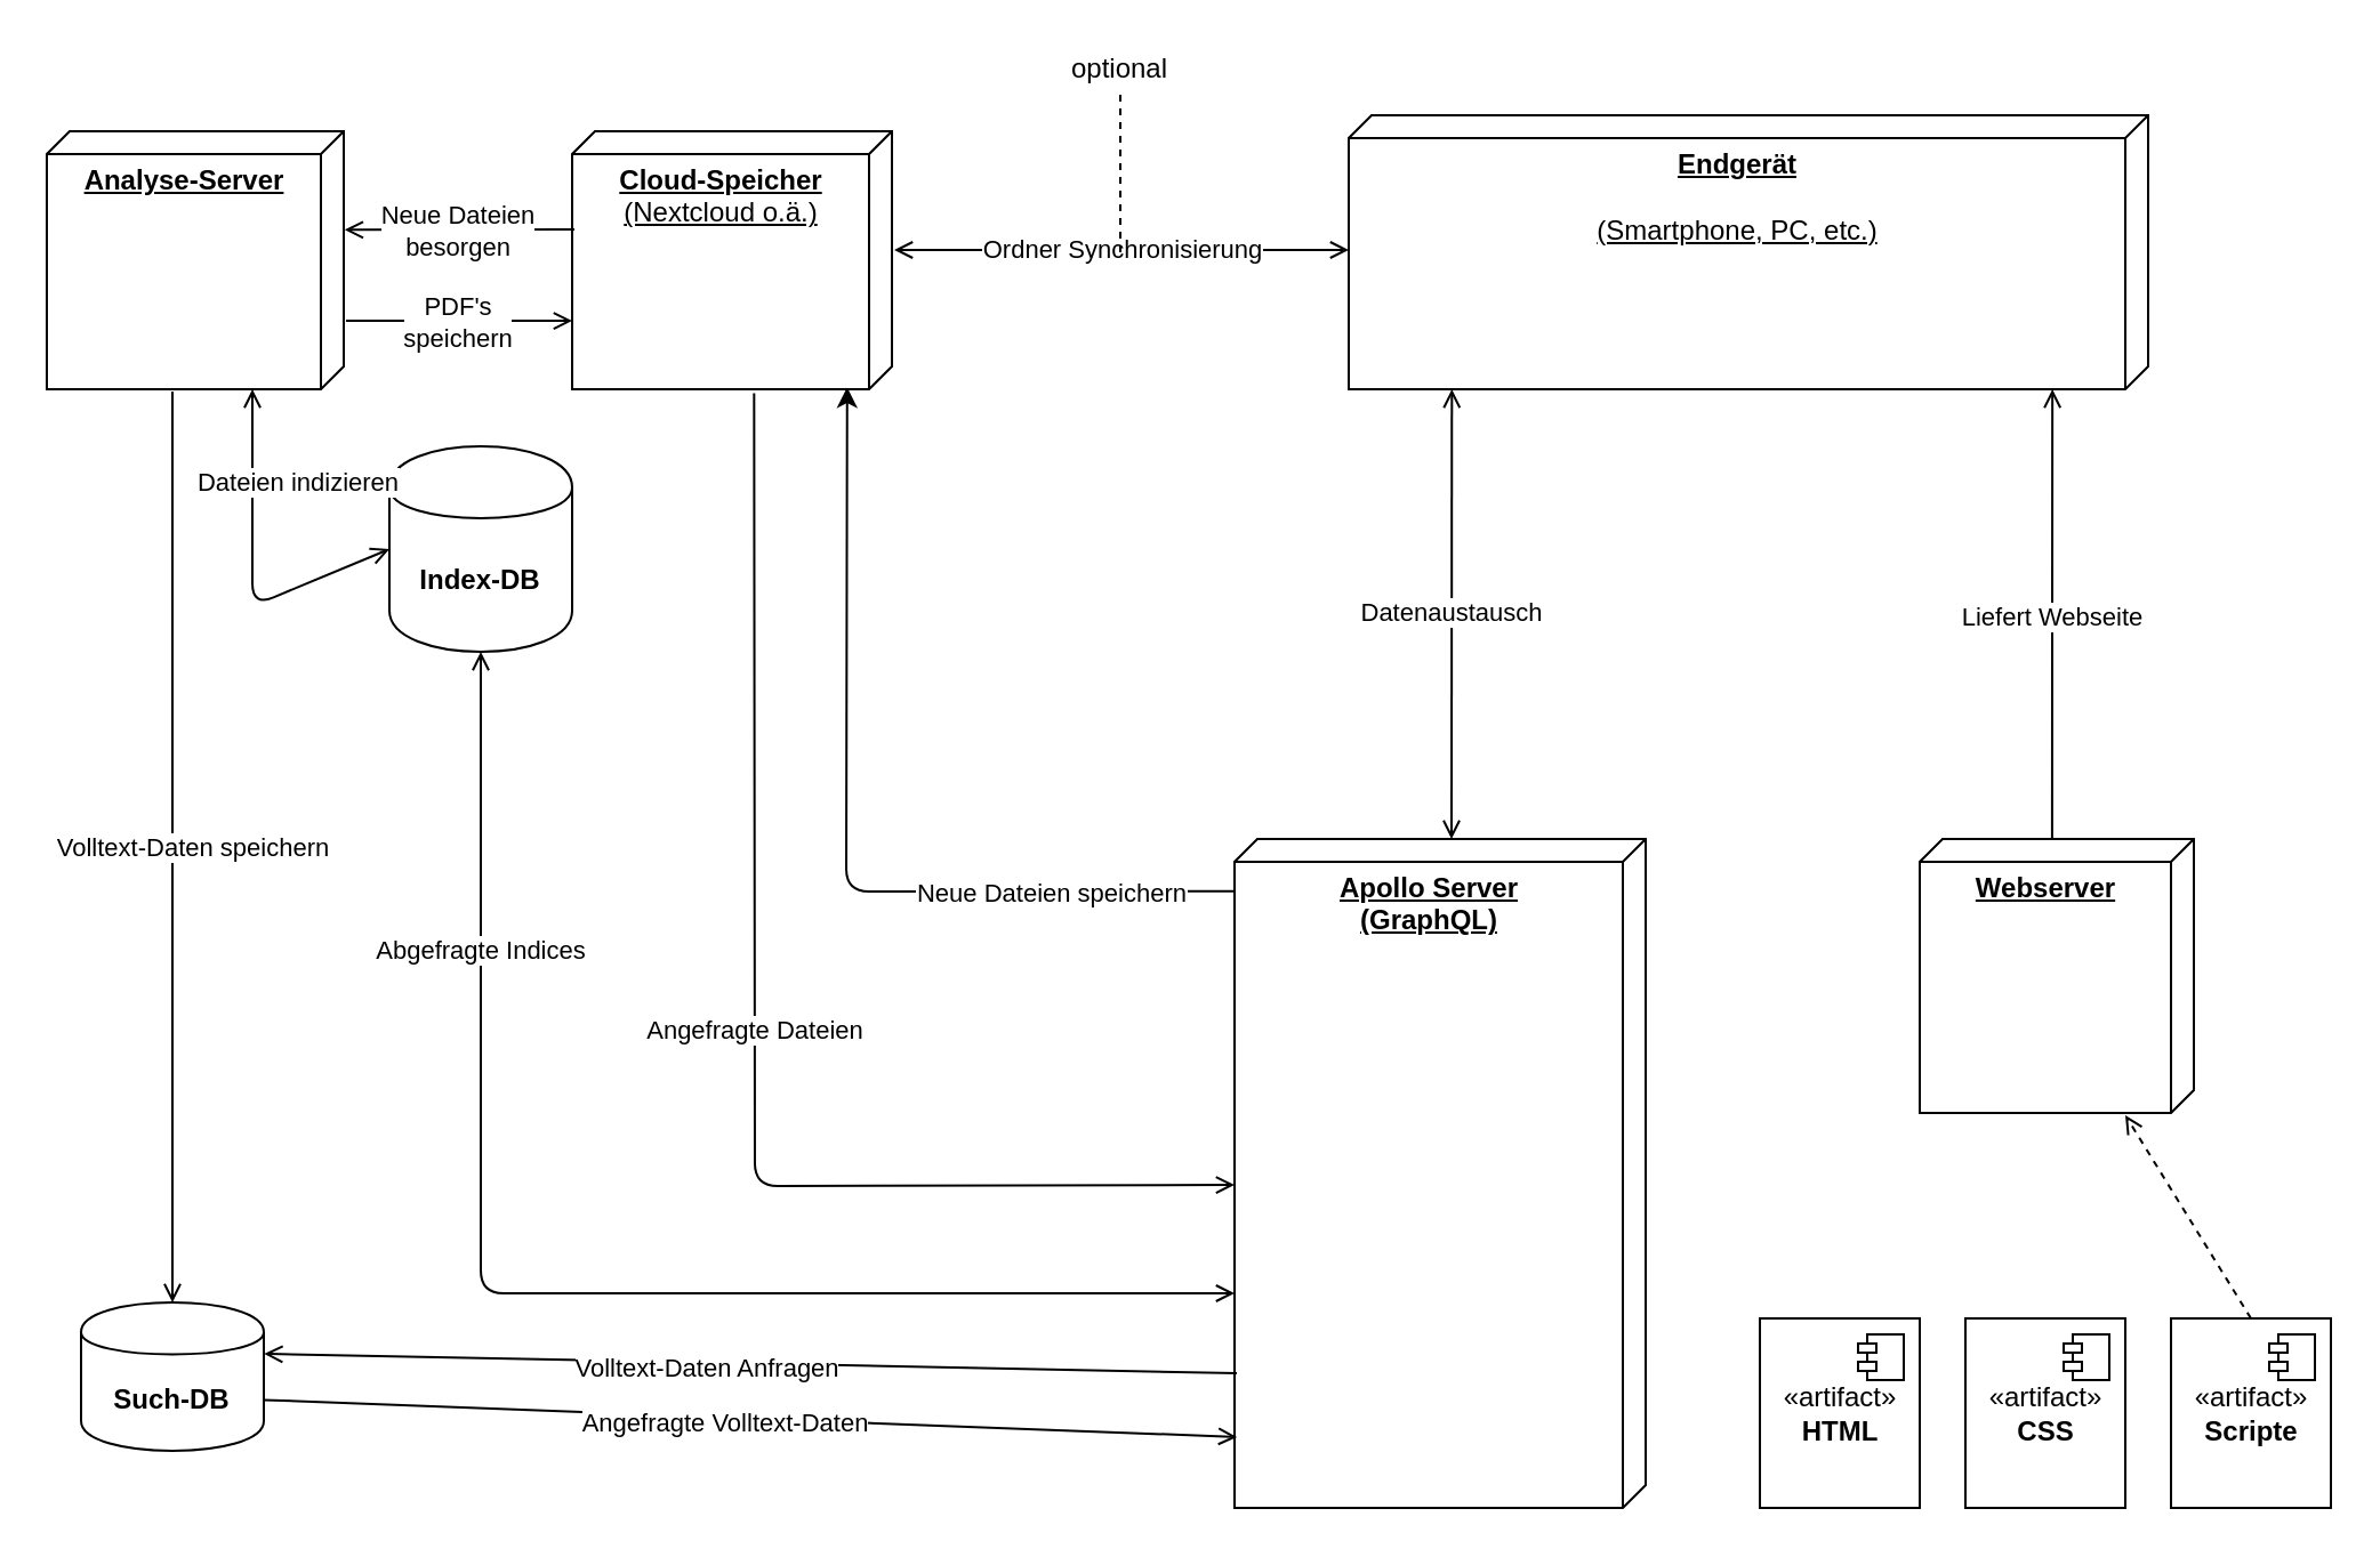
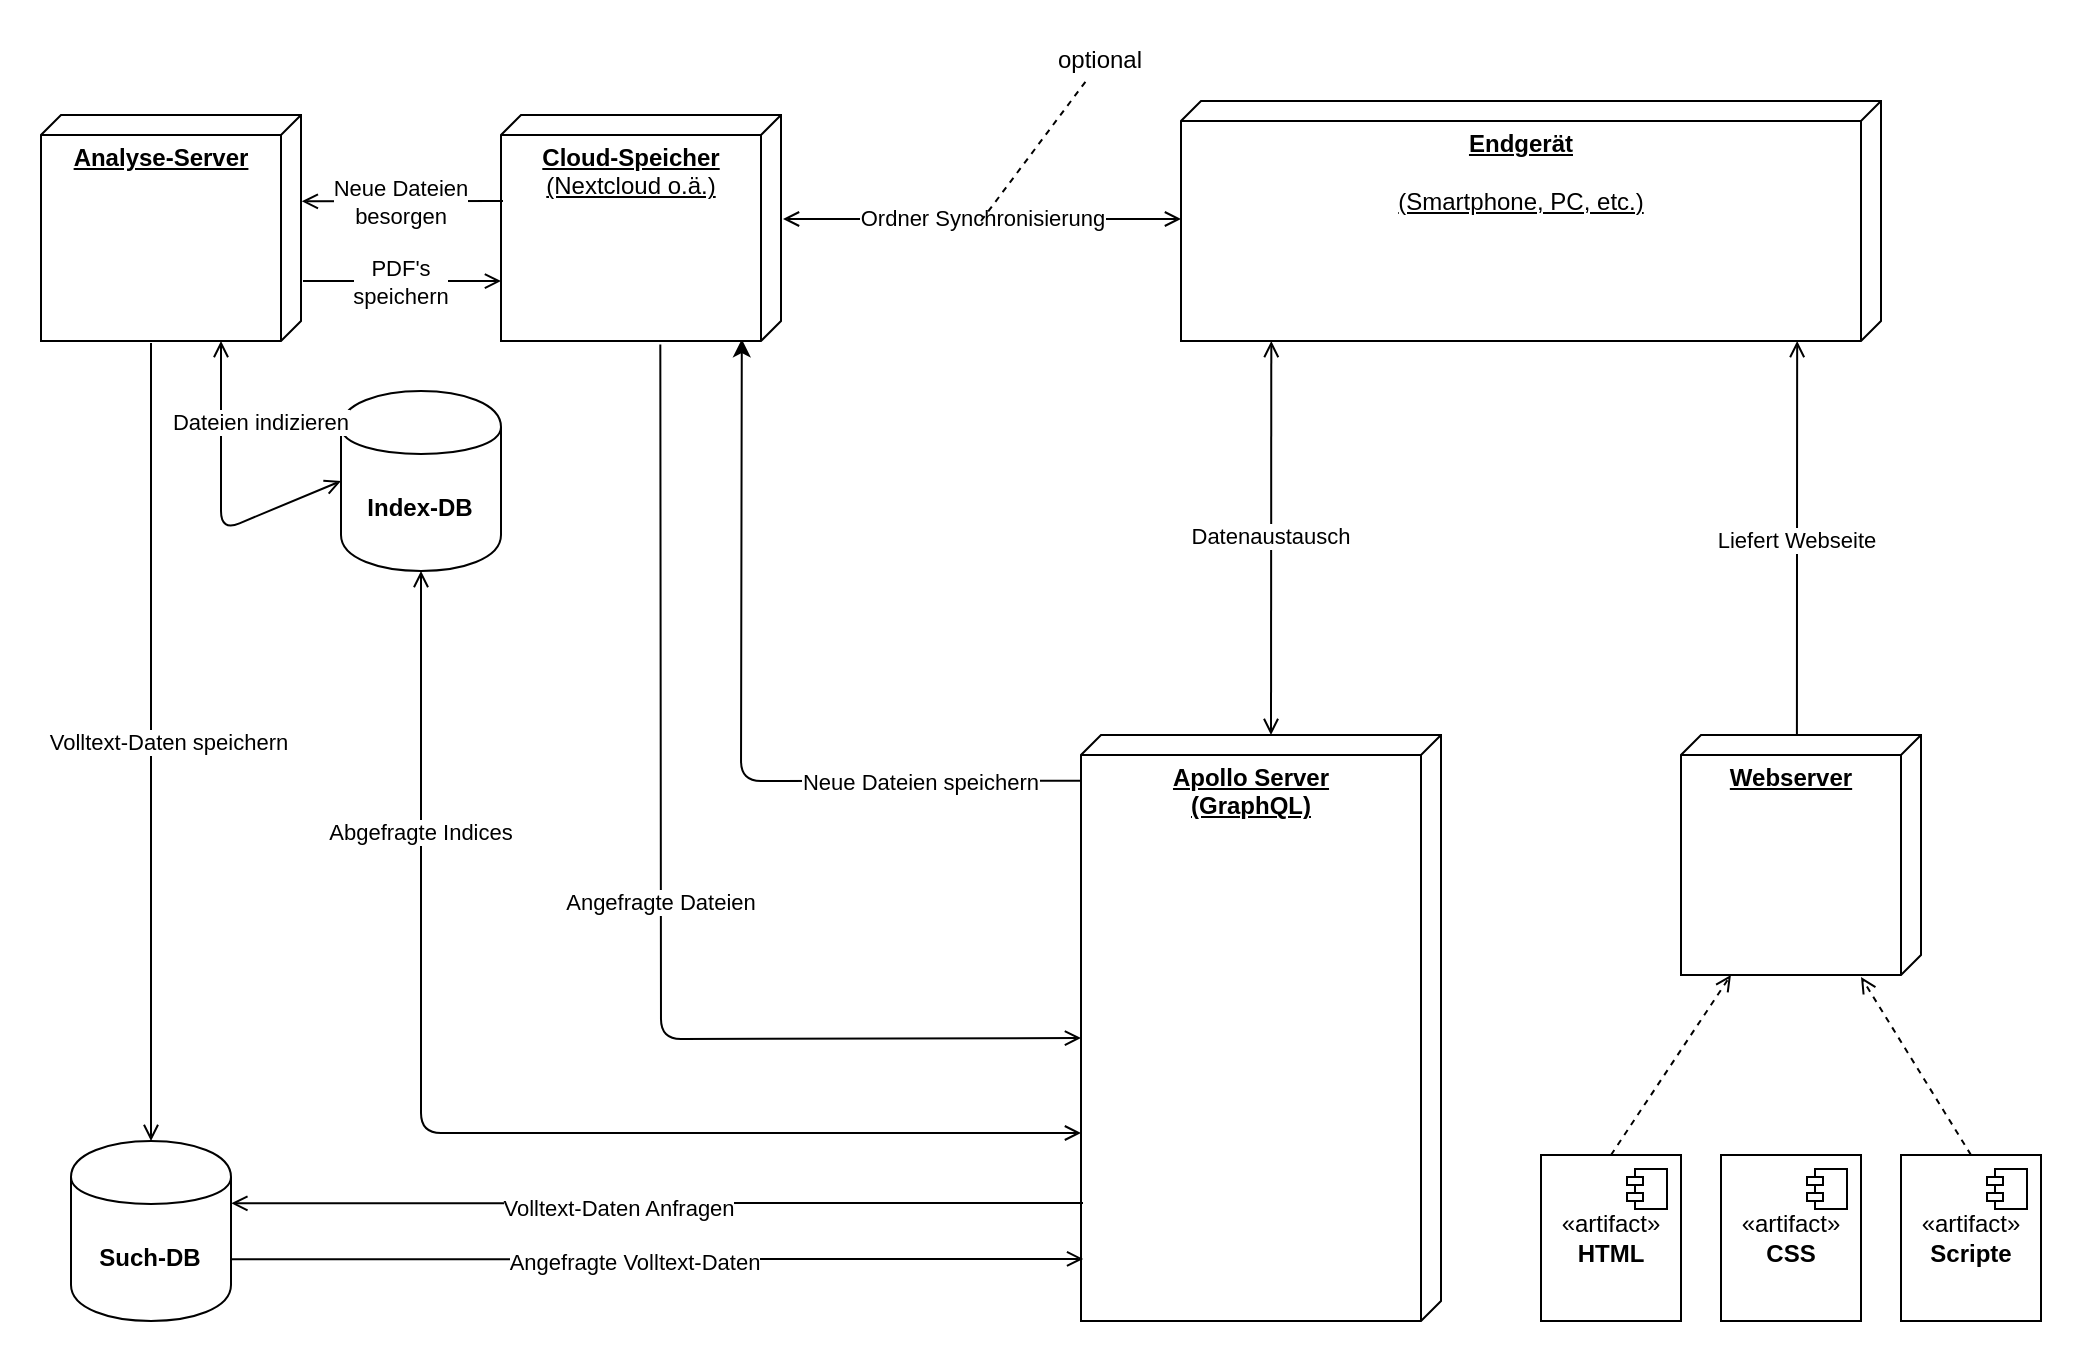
- <mxCell id="25" value="optional" style="text;html=1;strokeColor=none;fillColor=none;align=center;verticalAlign=middle;whiteSpace=wrap;rounded=0;" parent="1" vertex="1"><mxGeometry x="470" y="20" width="40" height="20" as="geometry" /></mxCell>
+ <mxCell id="25" value="optional" style="text;html=1;strokeColor=none;fillColor=none;align=center;verticalAlign=middle;whiteSpace=wrap;rounded=0;" parent="1" vertex="1"><mxGeometry x="530" y="20" width="40" height="20" as="geometry" /></mxCell>
+ <mxCell id="11" value="" style="endArrow=open;dashed=1;html=1;strokeColor=#000000;exitX=0.5;exitY=0;exitDx=0;exitDy=0;entryX=1;entryY=0.792;entryDx=0;entryDy=0;entryPerimeter=0;endFill=0;" parent="1" source="4" target="3" edge="1"><mxGeometry width="50" height="50" relative="1" as="geometry"><mxPoint x="905" y="587" as="sourcePoint" /><mxPoint x="905" y="497" as="targetPoint" /></mxGeometry></mxCell>
- <mxCell id="16" value="&lt;b&gt;Such-DB&lt;/b&gt;" style="shape=cylinder;whiteSpace=wrap;html=1;boundedLbl=1;backgroundOutline=1;" parent="1" vertex="1"><mxGeometry x="35" y="570" width="80" height="65" as="geometry" /></mxCell>
+ <mxCell id="16" value="&lt;b&gt;Such-DB&lt;/b&gt;" style="shape=cylinder;whiteSpace=wrap;html=1;boundedLbl=1;backgroundOutline=1;" parent="1" vertex="1"><mxGeometry x="35" y="570" width="80" height="90" as="geometry" /></mxCell>
